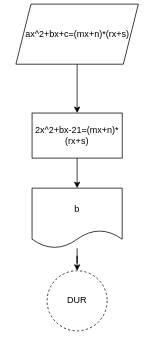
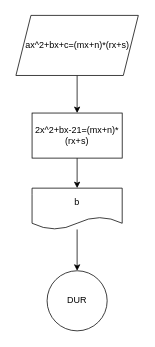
- <mxCell id="4" value="ax^2+bx+c=(mx+n)*(rx+s)&lt;br&gt;" style="shape=parallelogram;perimeter=parallelogramPerimeter;whiteSpace=wrap;html=1;fixedSize=1;" vertex="1" parent="1"><mxGeometry x="20.5" y="5" width="163" height="80" as="geometry" /></mxCell>
+ <mxCell id="4" value="ax^2+bx+c=(mx+n)*(rx+s)&lt;br&gt;" style="shape=parallelogram;perimeter=parallelogramPerimeter;whiteSpace=wrap;html=1;fixedSize=1;" vertex="1" parent="1"><mxGeometry x="20.5" y="20" width="163" height="80" as="geometry" /></mxCell>
- <mxCell id="8" value="b" style="shape=document;whiteSpace=wrap;html=1;boundedLbl=1;" vertex="1" parent="1"><mxGeometry x="42" y="250" width="120" height="80" as="geometry" /></mxCell>
+ <mxCell id="8" value="b" style="shape=document;whiteSpace=wrap;html=1;boundedLbl=1;" vertex="1" parent="1"><mxGeometry x="42" y="250" width="120" height="55" as="geometry" /></mxCell>
- <mxCell id="2" value="DUR" style="ellipse;whiteSpace=wrap;html=1;aspect=fixed;dashed=1;" vertex="1" parent="1"><mxGeometry x="62" y="360" width="80" height="80" as="geometry" /></mxCell>
+ <mxCell id="2" value="DUR" style="ellipse;whiteSpace=wrap;html=1;aspect=fixed;" vertex="1" parent="1"><mxGeometry x="62" y="360" width="80" height="80" as="geometry" /></mxCell>
